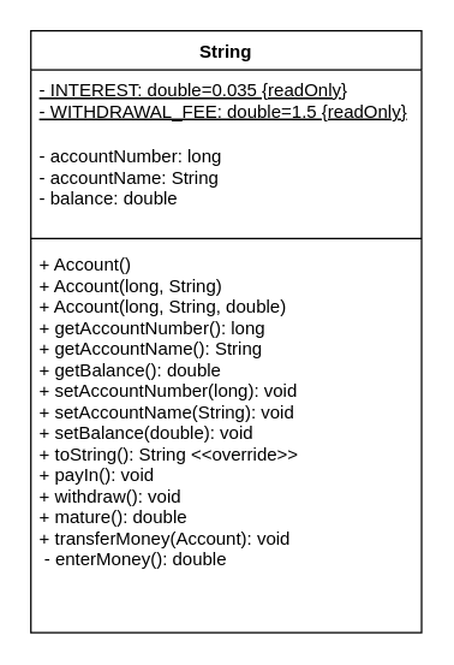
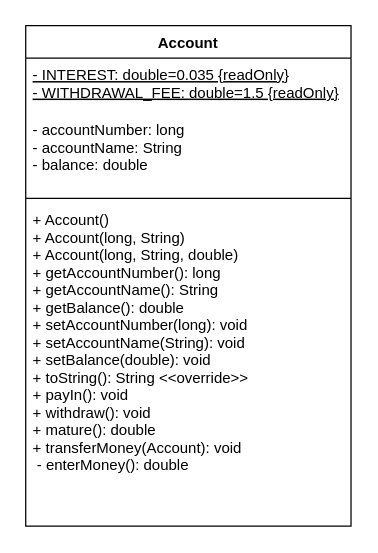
- <mxCell id="2" value="String" style="swimlane;fontStyle=1;align=center;verticalAlign=top;childLayout=stackLayout;horizontal=1;startSize=26;horizontalStack=0;resizeParent=1;resizeParentMax=0;resizeLast=0;collapsible=1;marginBottom=0;" parent="1" vertex="1"><mxGeometry x="20" y="20" width="260" height="400" as="geometry" /></mxCell>
+ <mxCell id="2" value="Account" style="swimlane;fontStyle=1;align=center;verticalAlign=top;childLayout=stackLayout;horizontal=1;startSize=26;horizontalStack=0;resizeParent=1;resizeParentMax=0;resizeLast=0;collapsible=1;marginBottom=0;" parent="1" vertex="1"><mxGeometry x="20" y="20" width="260" height="400" as="geometry" /></mxCell>
